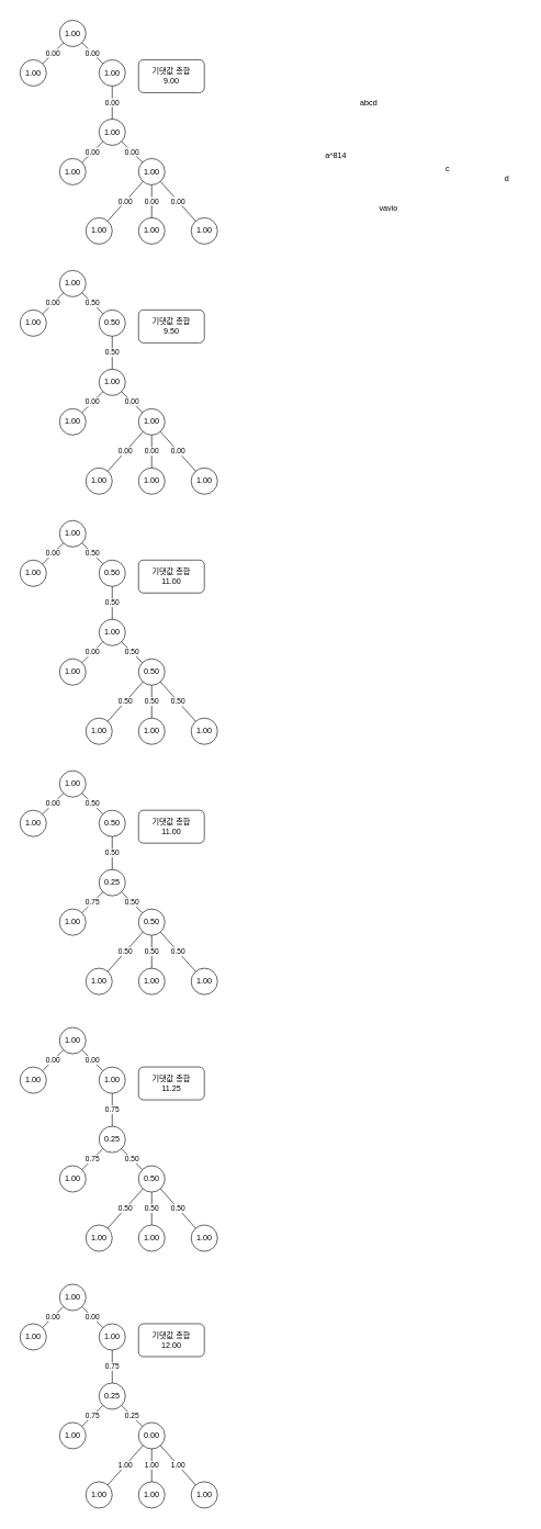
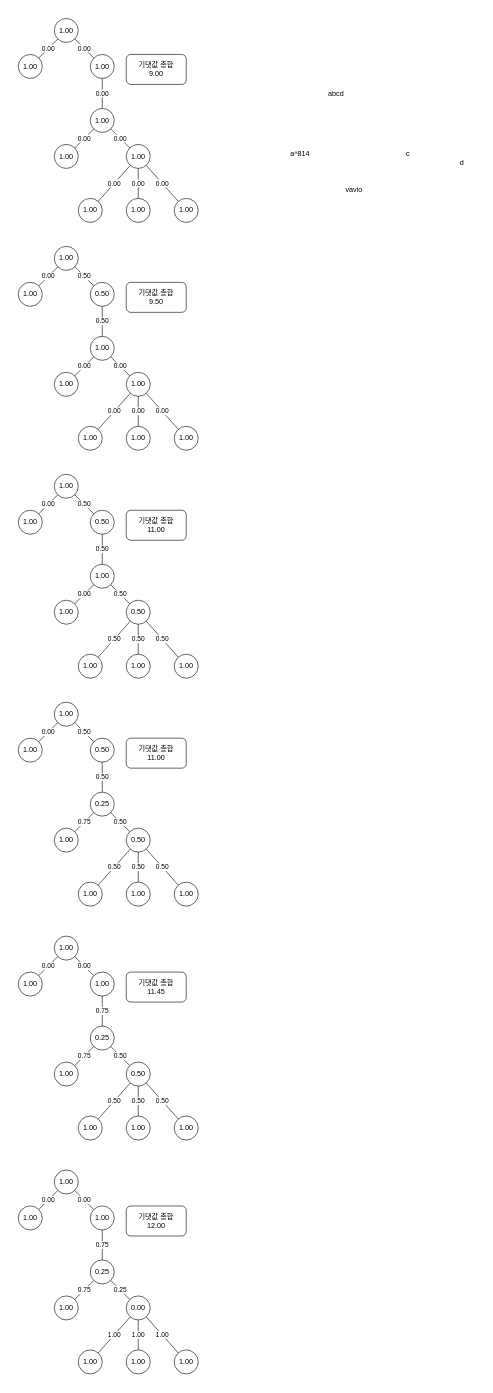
- <mxCell id="130" value="a^814" style="text;html=1;align=center;verticalAlign=middle;whiteSpace=wrap;rounded=0;" vertex="1" parent="1"><mxGeometry x="480" y="220" width="60" height="30" as="geometry" /></mxCell>
+ <mxCell id="130" value="a^814" style="text;html=1;align=center;verticalAlign=middle;whiteSpace=wrap;rounded=0;" vertex="1" parent="1"><mxGeometry x="470" y="240" width="60" height="30" as="geometry" /></mxCell>
- <mxCell id="105" value="11.25" style="text;html=1;align=center;verticalAlign=middle;whiteSpace=wrap;rounded=0;" parent="1" vertex="1"><mxGeometry x="230" y="1645" width="60" height="15" as="geometry" /></mxCell>
+ <mxCell id="105" value="11.45" style="text;html=1;align=center;verticalAlign=middle;whiteSpace=wrap;rounded=0;" parent="1" vertex="1"><mxGeometry x="230" y="1645" width="60" height="15" as="geometry" /></mxCell>
